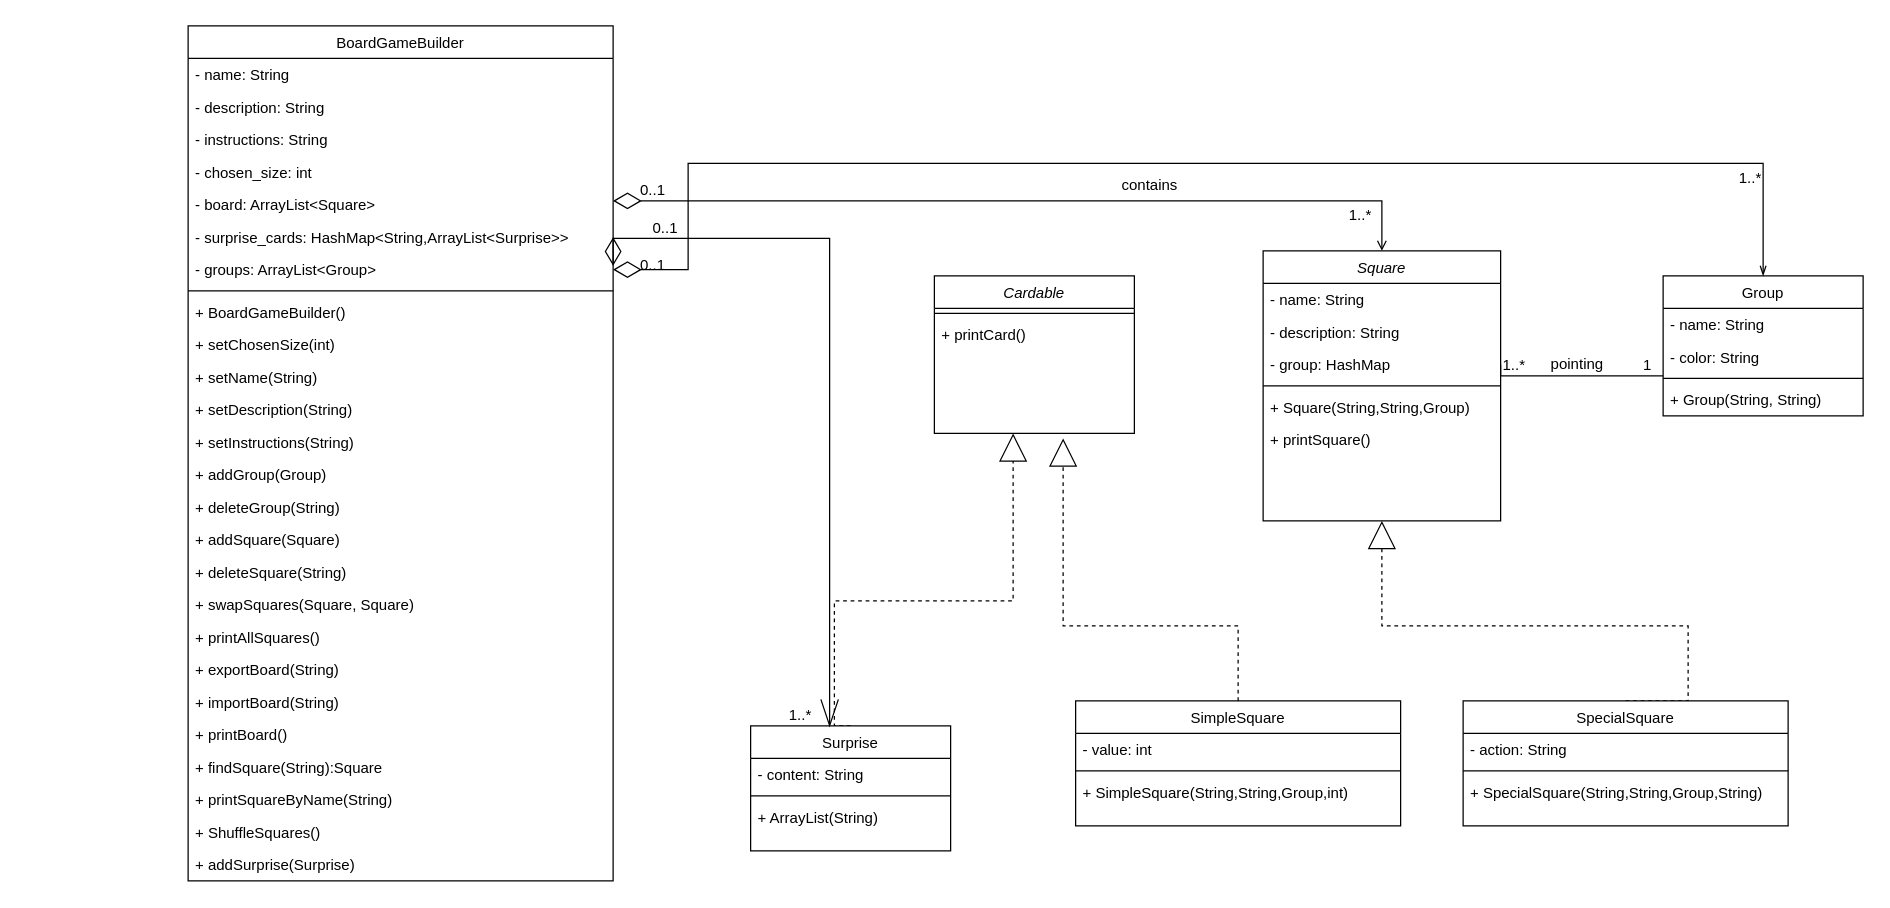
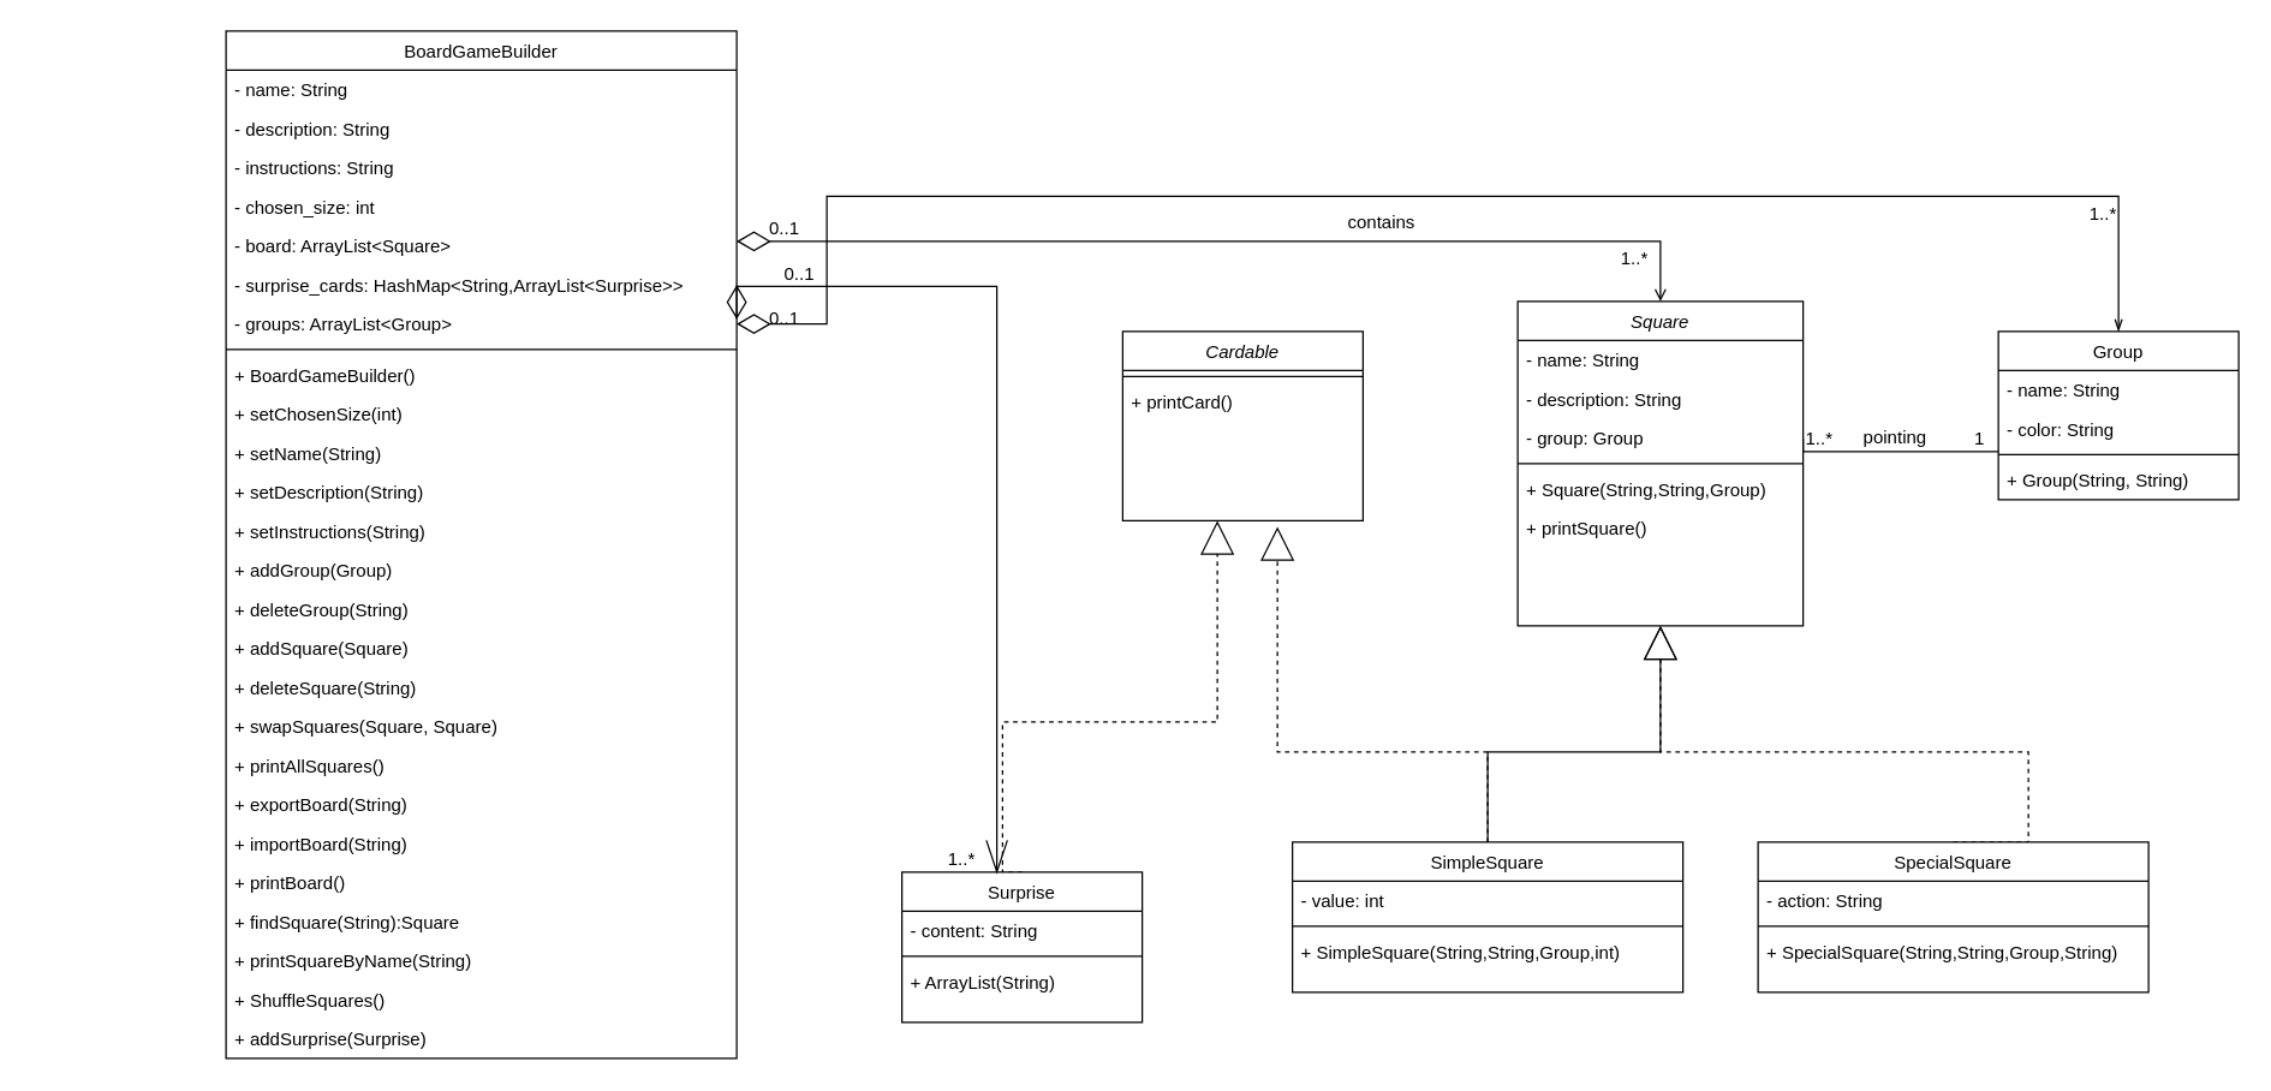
- <mxCell id="32" value="- group: HashMap" style="text;align=left;verticalAlign=top;spacingLeft=4;spacingRight=4;overflow=hidden;rotatable=0;points=[[0,0.5],[1,0.5]];portConstraint=eastwest;rounded=0;shadow=0;html=0;" parent="29" vertex="1"><mxGeometry y="78" width="190" height="26" as="geometry" /></mxCell>
+ <mxCell id="32" value="- group: Group" style="text;align=left;verticalAlign=top;spacingLeft=4;spacingRight=4;overflow=hidden;rotatable=0;points=[[0,0.5],[1,0.5]];portConstraint=eastwest;rounded=0;shadow=0;html=0;" parent="29" vertex="1"><mxGeometry y="78" width="190" height="26" as="geometry" /></mxCell>
+ <mxCell id="45" style="edgeStyle=orthogonalEdgeStyle;rounded=0;orthogonalLoop=1;jettySize=auto;html=1;exitX=0.5;exitY=0;exitDx=0;exitDy=0;endArrow=block;endFill=0;startSize=20;endSize=20;strokeWidth=1;entryX=0.5;entryY=1;entryDx=0;entryDy=0;" parent="1" source="46" target="29" edge="1"><mxGeometry relative="1" as="geometry"><mxPoint x="650" y="370" as="targetPoint" /><Array as="points"><mxPoint x="990" y="500" /><mxPoint x="1105" y="500" /></Array></mxGeometry></mxCell>
